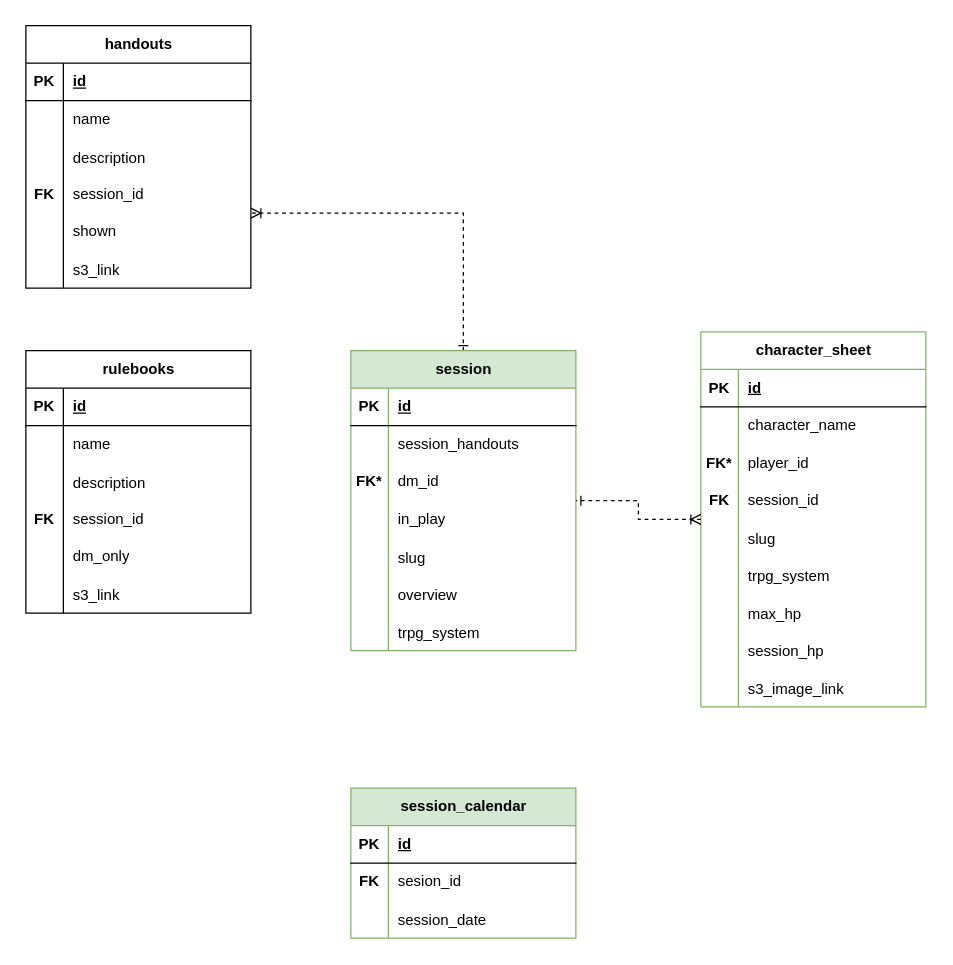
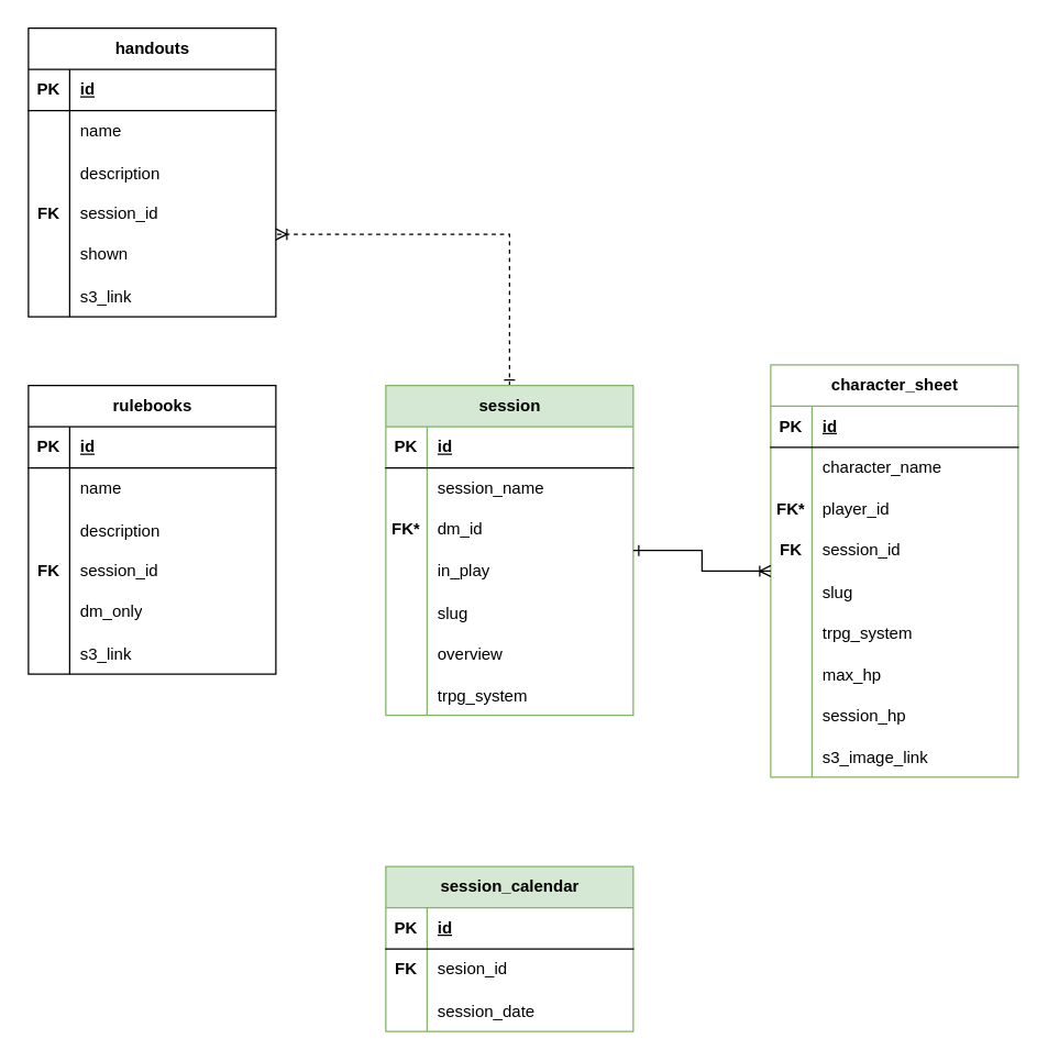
- <mxCell id="9" value="session_handouts" style="shape=partialRectangle;connectable=0;fillColor=none;top=0;left=0;bottom=0;right=0;align=left;spacingLeft=6;overflow=hidden;whiteSpace=wrap;html=1;" parent="7" vertex="1"><mxGeometry x="30" width="150" height="30" as="geometry"><mxRectangle width="150" height="30" as="alternateBounds" /></mxGeometry></mxCell>
+ <mxCell id="9" value="session_name" style="shape=partialRectangle;connectable=0;fillColor=none;top=0;left=0;bottom=0;right=0;align=left;spacingLeft=6;overflow=hidden;whiteSpace=wrap;html=1;" parent="7" vertex="1"><mxGeometry x="30" width="150" height="30" as="geometry"><mxRectangle width="150" height="30" as="alternateBounds" /></mxGeometry></mxCell>
- <mxCell id="53" style="edgeStyle=orthogonalEdgeStyle;rounded=0;orthogonalLoop=1;jettySize=auto;html=1;startArrow=ERoneToMany;startFill=0;endArrow=ERone;endFill=0;dashed=1;" parent="1" source="25" target="3" edge="1"><mxGeometry relative="1" as="geometry" /></mxCell>
+ <mxCell id="53" style="edgeStyle=orthogonalEdgeStyle;rounded=0;orthogonalLoop=1;jettySize=auto;html=1;startArrow=ERoneToMany;startFill=0;endArrow=ERone;endFill=0;" parent="1" source="25" target="3" edge="1"><mxGeometry relative="1" as="geometry" /></mxCell>
